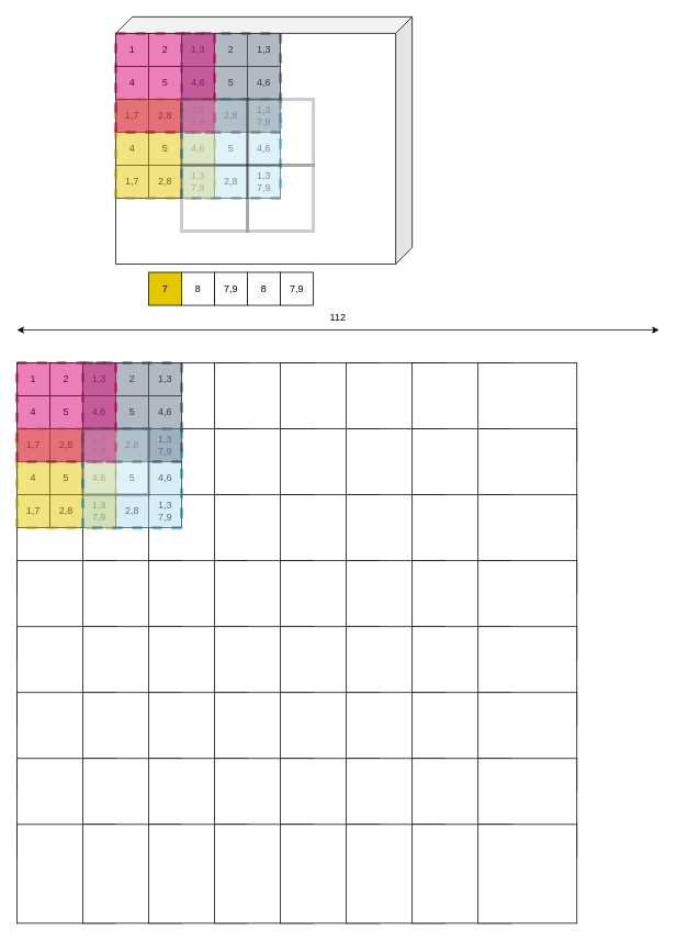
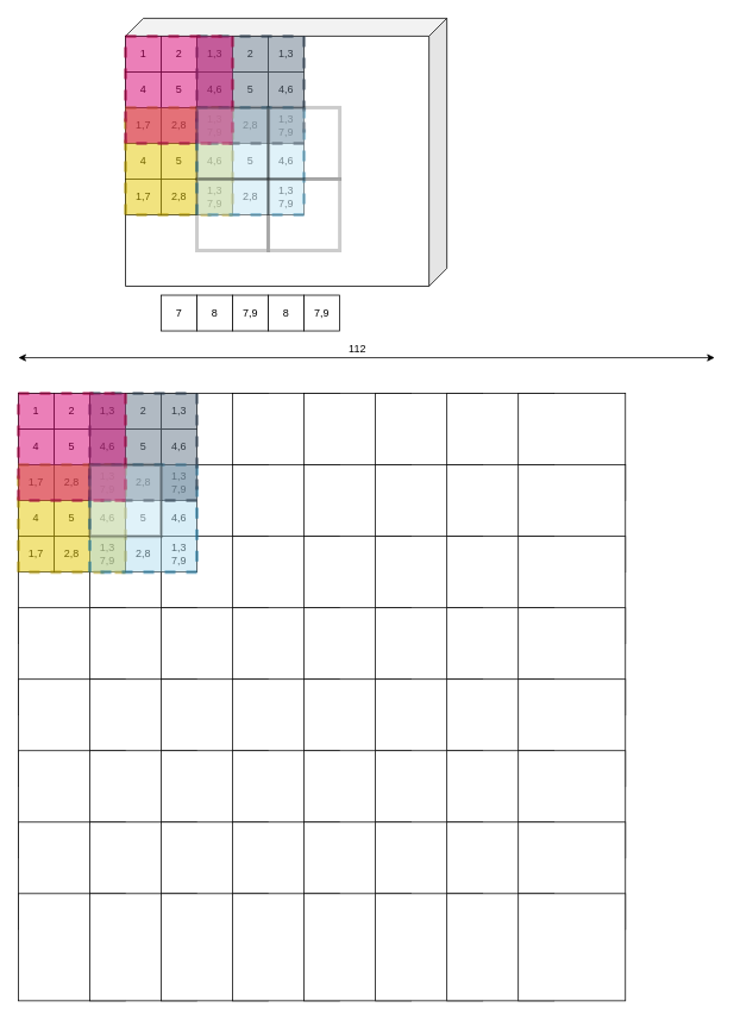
- <mxCell id="36" value="7" style="whiteSpace=wrap;html=1;aspect=fixed;fillColor=#e3c800;" vertex="1" parent="1"><mxGeometry x="180" y="330" width="40" height="40" as="geometry" /></mxCell>
+ <mxCell id="36" value="7" style="whiteSpace=wrap;html=1;aspect=fixed;" vertex="1" parent="1"><mxGeometry x="180" y="330" width="40" height="40" as="geometry" /></mxCell>
- <mxCell id="136" value="112" style="text;html=1;strokeColor=none;fillColor=none;align=center;verticalAlign=middle;whiteSpace=wrap;rounded=0;dashed=1;" vertex="1" parent="1"><mxGeometry x="390" y="375" width="40" height="20" as="geometry" /></mxCell>
+ <mxCell id="136" value="112" style="text;html=1;strokeColor=none;fillColor=none;align=center;verticalAlign=middle;whiteSpace=wrap;rounded=0;dashed=1;" vertex="1" parent="1"><mxGeometry x="380" y="380" width="40" height="20" as="geometry" /></mxCell>
